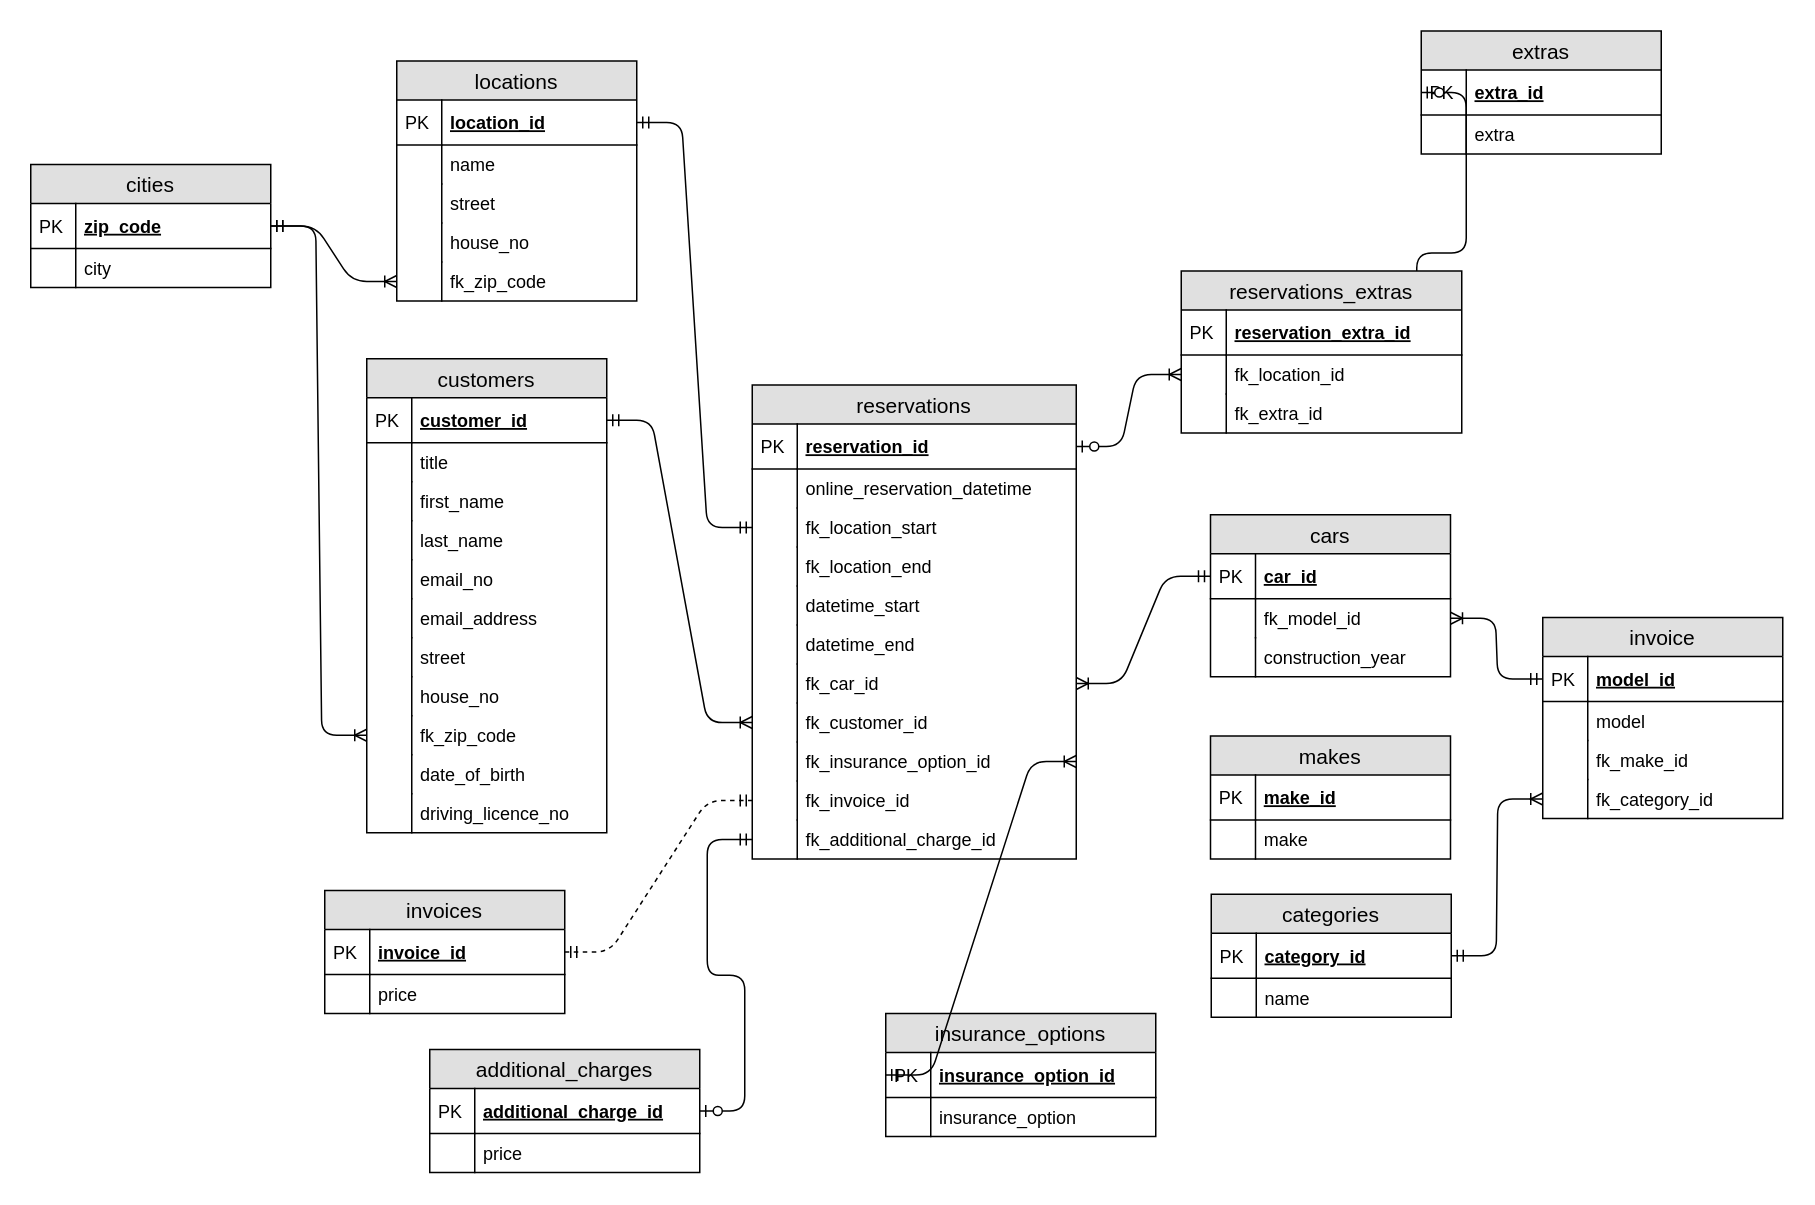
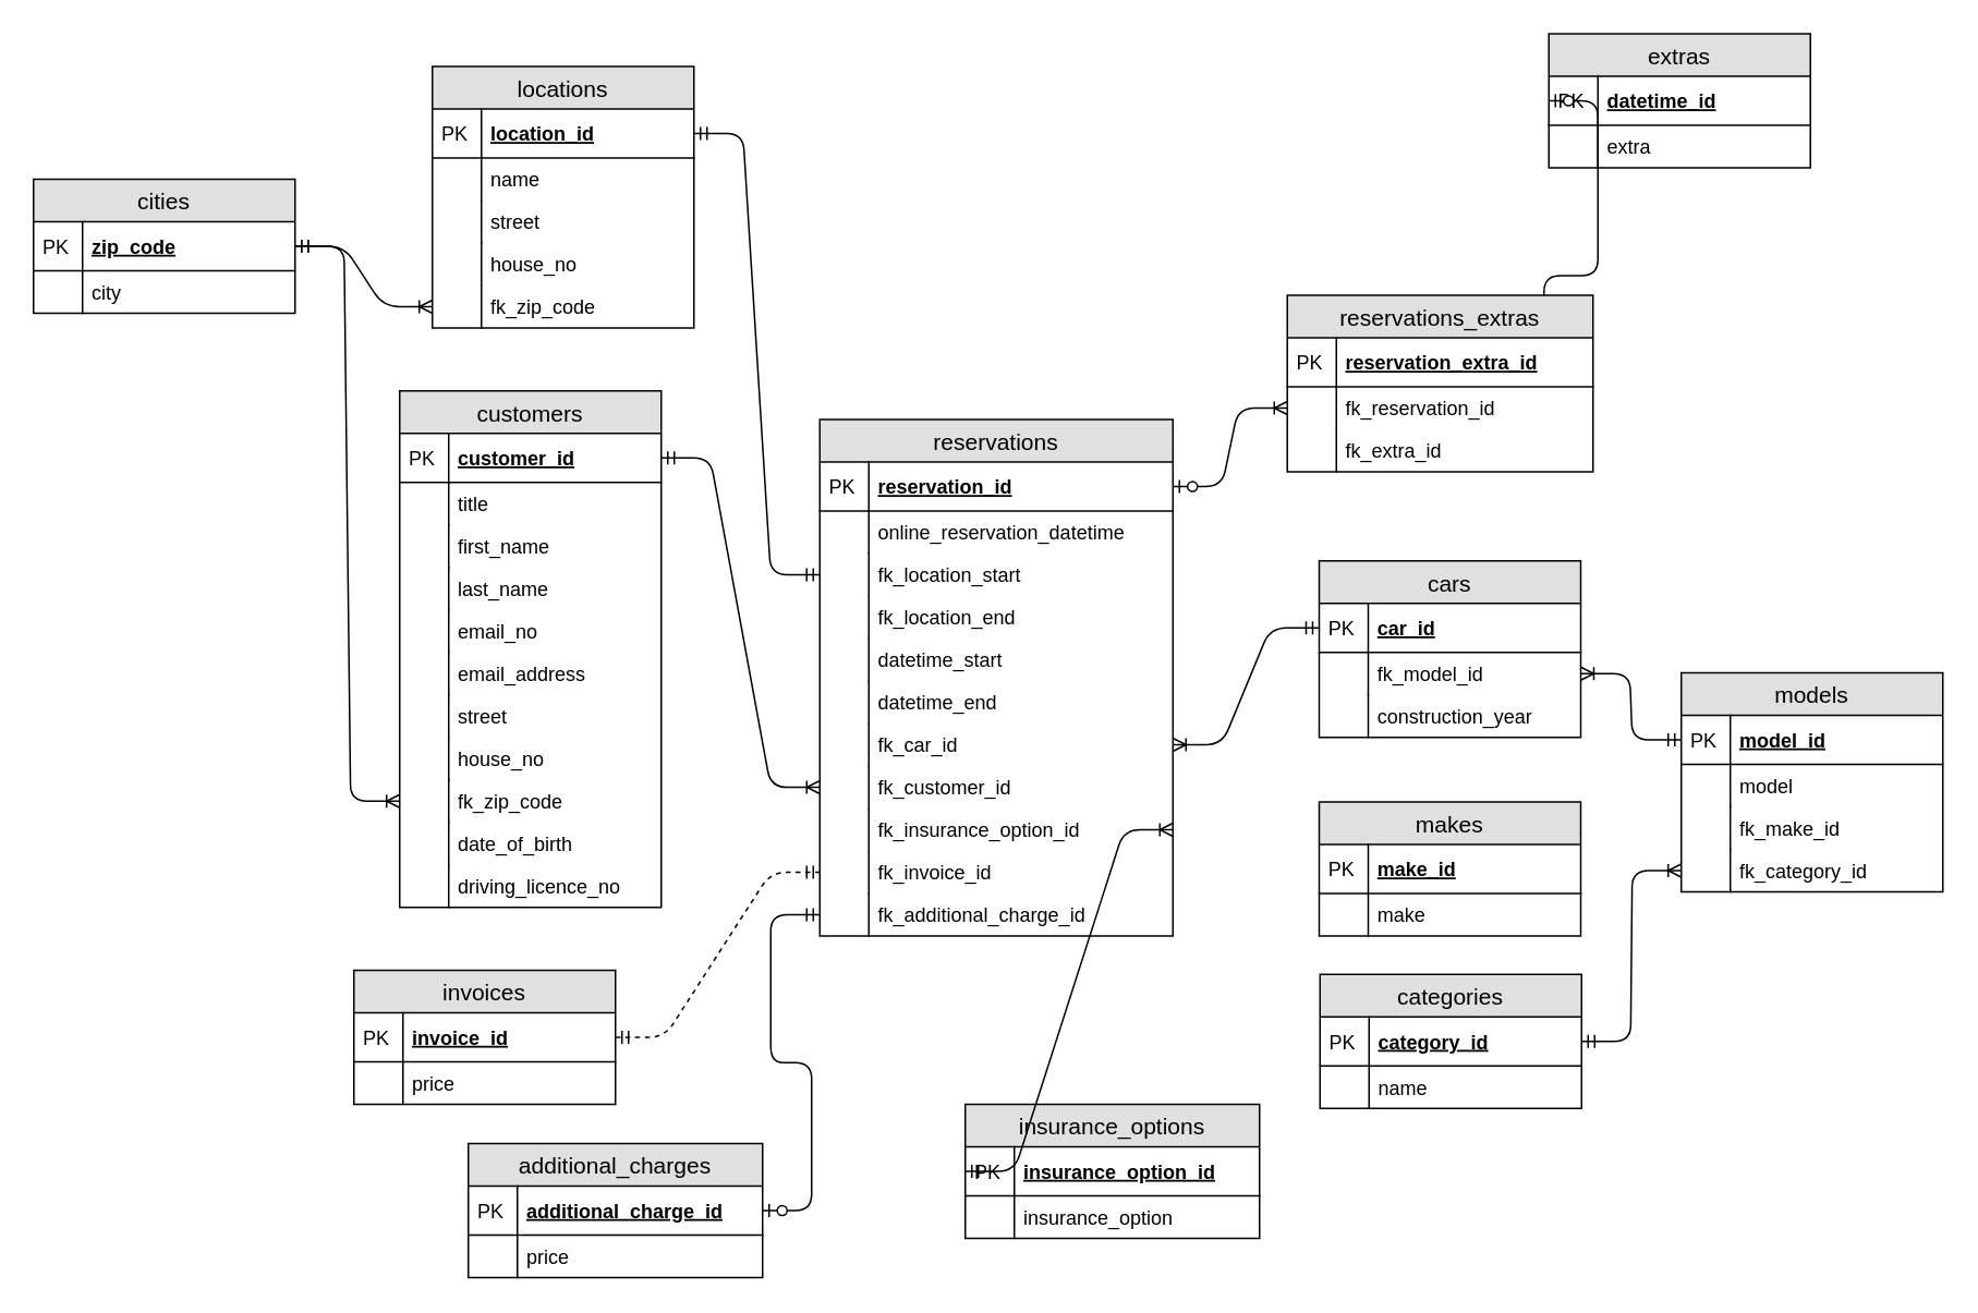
- <mxCell id="88" value="extra_id" style="shape=partialRectangle;top=0;left=0;right=0;bottom=1;align=left;verticalAlign=middle;fillColor=none;spacingLeft=34;spacingRight=4;overflow=hidden;rotatable=0;points=[[0,0.5],[1,0.5]];portConstraint=eastwest;dropTarget=0;fontStyle=5;fontSize=12;" parent="87" vertex="1"><mxGeometry y="26" width="160" height="30" as="geometry" /></mxCell>
+ <mxCell id="88" value="datetime_id" style="shape=partialRectangle;top=0;left=0;right=0;bottom=1;align=left;verticalAlign=middle;fillColor=none;spacingLeft=34;spacingRight=4;overflow=hidden;rotatable=0;points=[[0,0.5],[1,0.5]];portConstraint=eastwest;dropTarget=0;fontStyle=5;fontSize=12;" parent="87" vertex="1"><mxGeometry y="26" width="160" height="30" as="geometry" /></mxCell>
- <mxCell id="119" value="fk_location_id" style="shape=partialRectangle;top=0;left=0;right=0;bottom=0;align=left;verticalAlign=top;fillColor=none;spacingLeft=34;spacingRight=4;overflow=hidden;rotatable=0;points=[[0,0.5],[1,0.5]];portConstraint=eastwest;dropTarget=0;fontSize=12;" vertex="1" parent="116"><mxGeometry y="56" width="187" height="26" as="geometry" /></mxCell>
+ <mxCell id="119" value="fk_reservation_id" style="shape=partialRectangle;top=0;left=0;right=0;bottom=0;align=left;verticalAlign=top;fillColor=none;spacingLeft=34;spacingRight=4;overflow=hidden;rotatable=0;points=[[0,0.5],[1,0.5]];portConstraint=eastwest;dropTarget=0;fontSize=12;" vertex="1" parent="116"><mxGeometry y="56" width="187" height="26" as="geometry" /></mxCell>
- <mxCell id="101" value="invoice" style="swimlane;fontStyle=0;childLayout=stackLayout;horizontal=1;startSize=26;fillColor=#e0e0e0;horizontalStack=0;resizeParent=1;resizeParentMax=0;resizeLast=0;collapsible=1;marginBottom=0;swimlaneFillColor=#ffffff;align=center;fontSize=14;" parent="1" vertex="1"><mxGeometry x="1028" y="411" width="160" height="134" as="geometry" /></mxCell>
+ <mxCell id="101" value="models" style="swimlane;fontStyle=0;childLayout=stackLayout;horizontal=1;startSize=26;fillColor=#e0e0e0;horizontalStack=0;resizeParent=1;resizeParentMax=0;resizeLast=0;collapsible=1;marginBottom=0;swimlaneFillColor=#ffffff;align=center;fontSize=14;" parent="1" vertex="1"><mxGeometry x="1028" y="411" width="160" height="134" as="geometry" /></mxCell>
